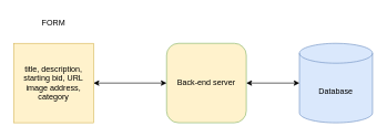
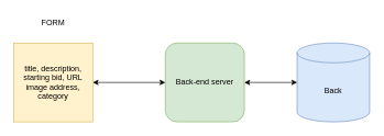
- <mxCell id="4" value="Back-end server" style="rounded=1;whiteSpace=wrap;html=1;fillColor=#fff2cc;strokeColor=#82b366;" vertex="1" parent="1"><mxGeometry x="250" y="65" width="120" height="120" as="geometry" /></mxCell>
+ <mxCell id="4" value="Back-end server" style="rounded=1;whiteSpace=wrap;html=1;fillColor=#d5e8d4;strokeColor=#82b366;" vertex="1" parent="1"><mxGeometry x="250" y="65" width="120" height="120" as="geometry" /></mxCell>
- <mxCell id="5" value="Database" style="shape=cylinder3;whiteSpace=wrap;html=1;boundedLbl=1;backgroundOutline=1;size=15;fillColor=#dae8fc;strokeColor=#6c8ebf;" vertex="1" parent="1"><mxGeometry x="450" y="65" width="110" height="120" as="geometry" /></mxCell>
+ <mxCell id="5" value="Back" style="shape=cylinder3;whiteSpace=wrap;html=1;boundedLbl=1;backgroundOutline=1;size=15;fillColor=#dae8fc;strokeColor=#6c8ebf;" vertex="1" parent="1"><mxGeometry x="450" y="65" width="110" height="120" as="geometry" /></mxCell>
